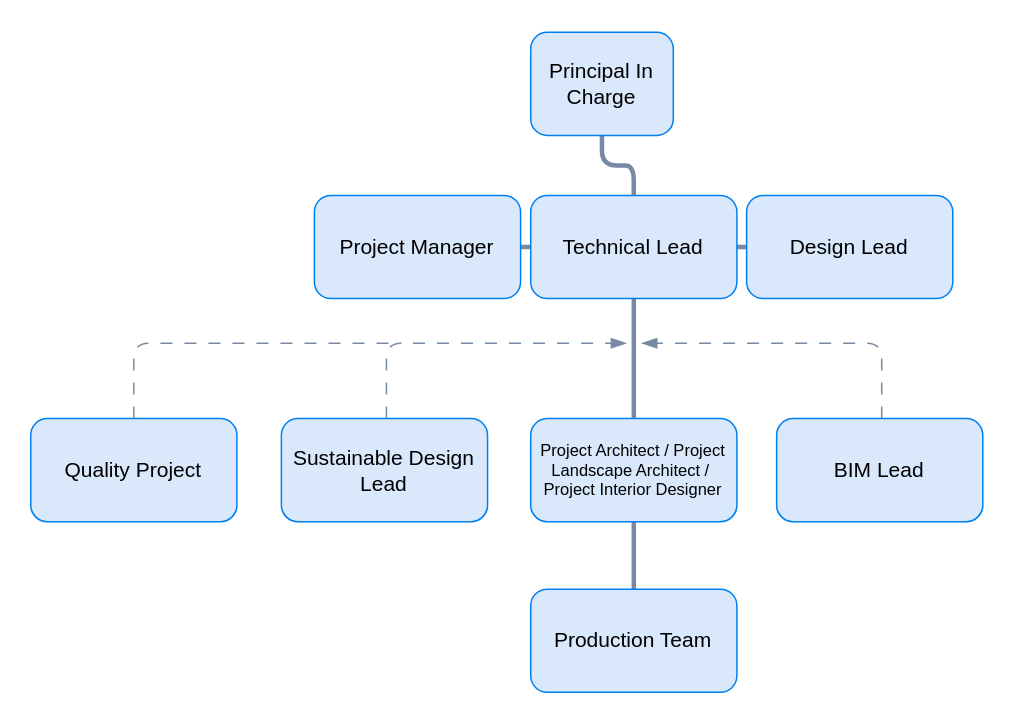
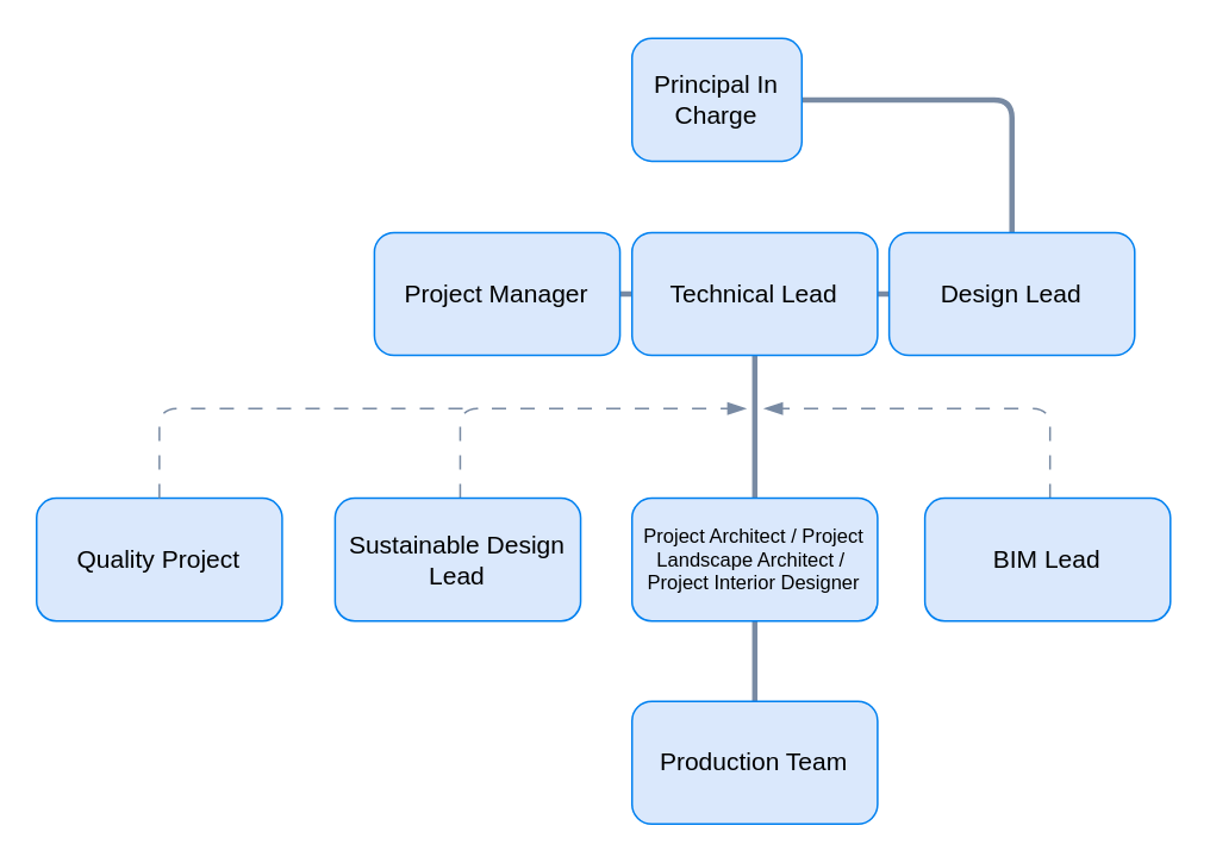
- <mxCell id="2" value="" style="edgeStyle=orthogonalEdgeStyle;rounded=1;orthogonalLoop=1;jettySize=auto;html=1;endArrow=none;fontSize=12;strokeColor=#788AA3;fontColor=#46495D;startSize=8;endSize=8;fillColor=#B2C9AB;endFill=0;startArrow=none;startFill=0;strokeWidth=3;" parent="1" source="3" target="7" edge="1"><mxGeometry relative="1" as="geometry" /></mxCell>
+ <mxCell id="2" value="" style="edgeStyle=orthogonalEdgeStyle;rounded=1;orthogonalLoop=1;jettySize=auto;html=1;endArrow=none;fontSize=12;strokeColor=#788AA3;fontColor=#46495D;startSize=8;endSize=8;fillColor=#B2C9AB;endFill=0;startArrow=none;startFill=0;strokeWidth=3;" parent="1" source="3" target="9" edge="1"><mxGeometry relative="1" as="geometry" /></mxCell>
